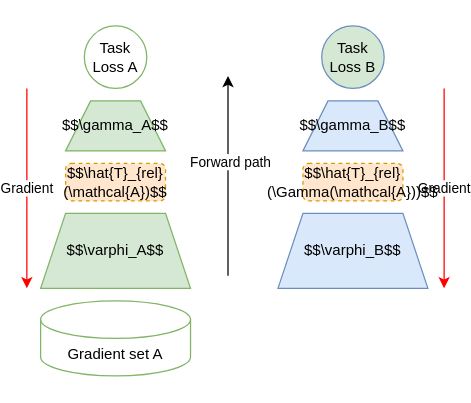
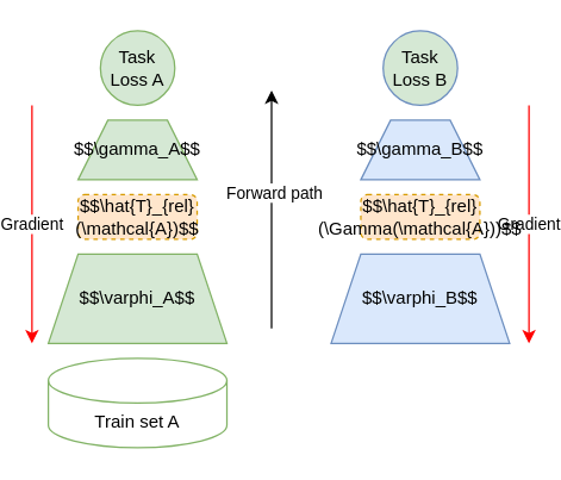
- <mxCell id="6" value="Task&lt;br&gt;Loss A" style="ellipse;whiteSpace=wrap;html=1;aspect=fixed;fillColor=#FFFFFF;strokeColor=#82b366;" parent="1" vertex="1"><mxGeometry x="66" y="20" width="50" height="50" as="geometry" /></mxCell>
+ <mxCell id="6" value="Task&lt;br&gt;Loss A" style="ellipse;whiteSpace=wrap;html=1;aspect=fixed;fillColor=#d5e8d4;strokeColor=#82b366;" parent="1" vertex="1"><mxGeometry x="66" y="20" width="50" height="50" as="geometry" /></mxCell>
- <mxCell id="5" value="Gradient set A" style="shape=cylinder3;whiteSpace=wrap;html=1;boundedLbl=1;backgroundOutline=1;size=15;fillColor=#ffffff;strokeColor=#82b366;" parent="1" vertex="1"><mxGeometry x="31" y="240" width="120" height="60" as="geometry" /></mxCell>
+ <mxCell id="5" value="Train set A" style="shape=cylinder3;whiteSpace=wrap;html=1;boundedLbl=1;backgroundOutline=1;size=15;fillColor=#ffffff;strokeColor=#82b366;" parent="1" vertex="1"><mxGeometry x="31" y="240" width="120" height="60" as="geometry" /></mxCell>
